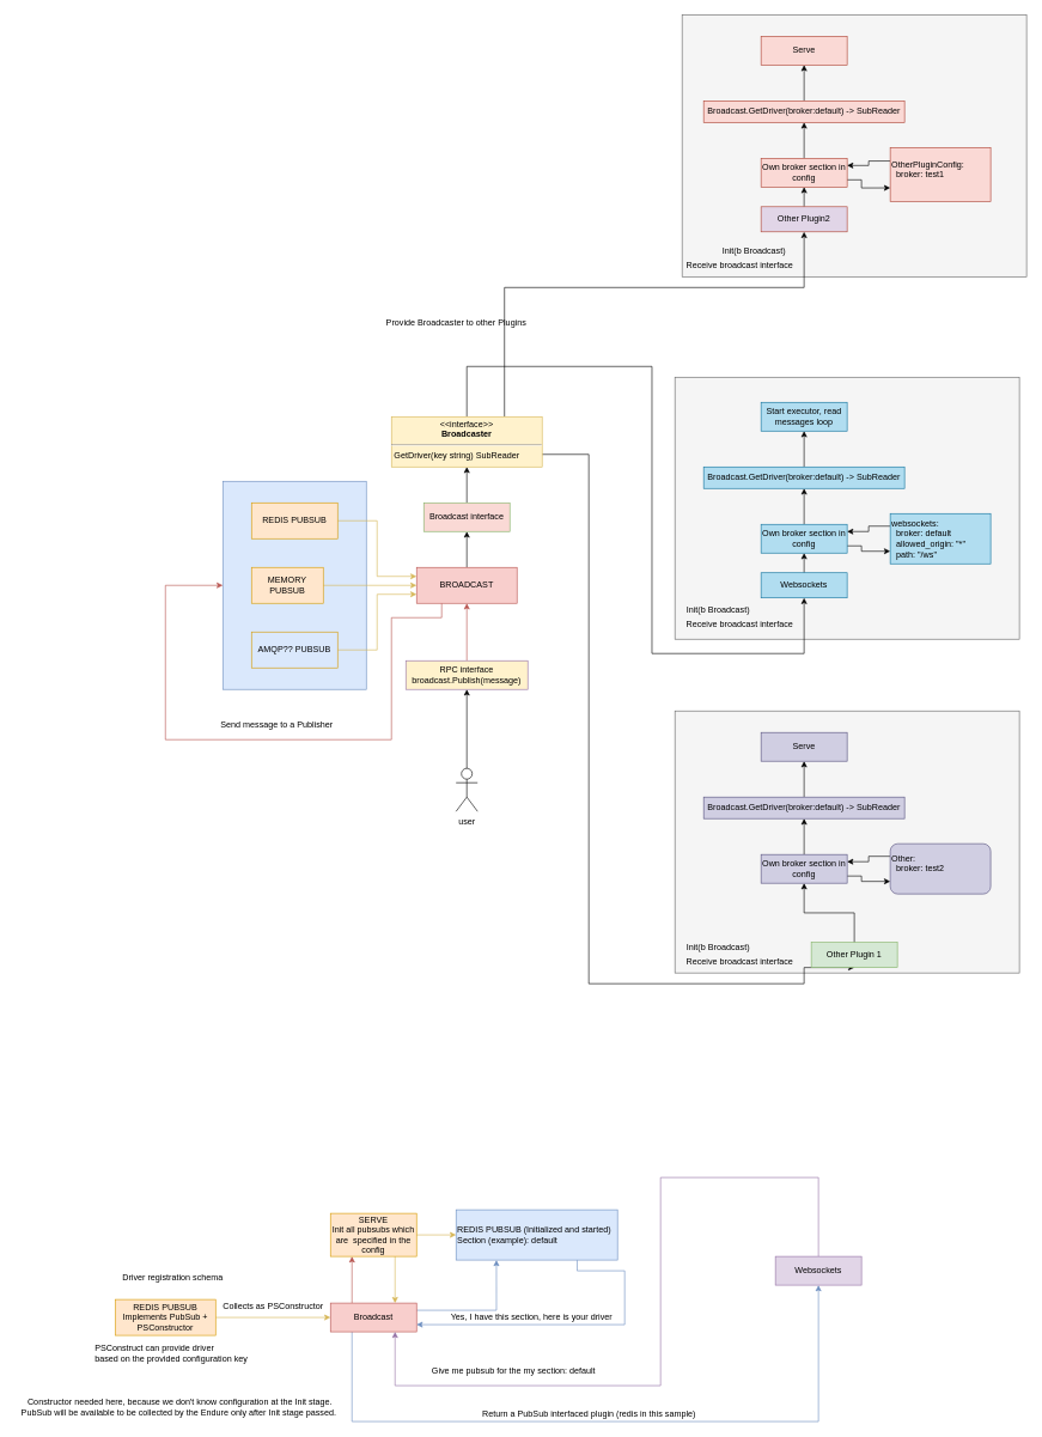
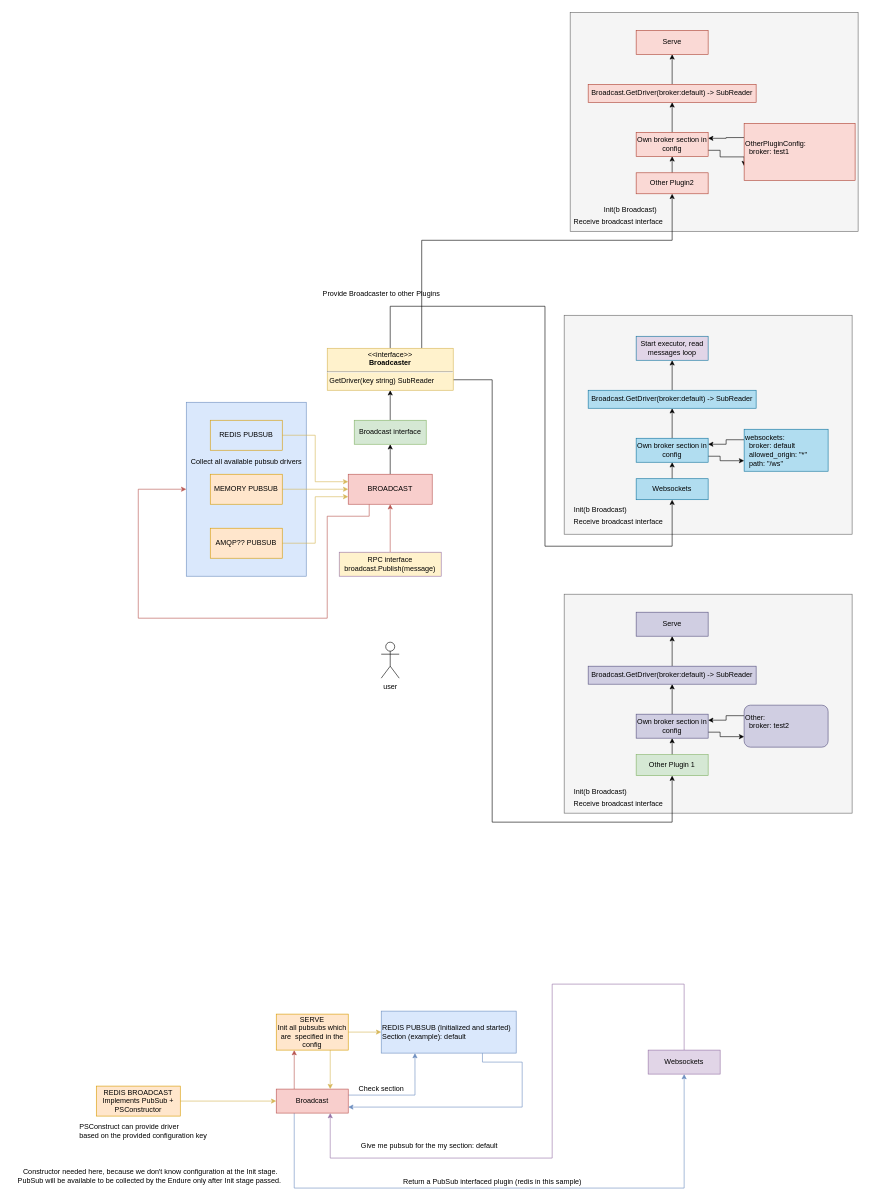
- <mxCell id="54" value="&lt;div&gt;OtherPluginConfig:&lt;/div&gt;&lt;div&gt;&amp;nbsp; broker: test1&lt;/div&gt;&lt;div&gt;&lt;br&gt;&lt;/div&gt;" style="rounded=0;whiteSpace=wrap;html=1;align=left;fillColor=#fad9d5;strokeColor=#ae4132;" parent="1" vertex="1"><mxGeometry x="1240" y="205" width="140" height="75" as="geometry" /></mxCell>
+ <mxCell id="54" value="&lt;div&gt;OtherPluginConfig:&lt;/div&gt;&lt;div&gt;&amp;nbsp; broker: test1&lt;/div&gt;&lt;div&gt;&lt;br&gt;&lt;/div&gt;" style="rounded=0;whiteSpace=wrap;html=1;align=left;fillColor=#fad9d5;strokeColor=#ae4132;" parent="1" vertex="1"><mxGeometry x="1240" y="205" width="185" height="95" as="geometry" /></mxCell>
- <mxCell id="47" value="Other Plugin2" style="rounded=0;whiteSpace=wrap;html=1;fillColor=#e1d5e7;strokeColor=#ae4132;" parent="1" vertex="1"><mxGeometry x="1060" y="287.5" width="120" height="35" as="geometry" /></mxCell>
+ <mxCell id="47" value="Other Plugin2" style="rounded=0;whiteSpace=wrap;html=1;fillColor=#fad9d5;strokeColor=#ae4132;" parent="1" vertex="1"><mxGeometry x="1060" y="287.5" width="120" height="35" as="geometry" /></mxCell>
- <mxCell id="63" value="Provide Broadcaster to other Plugins" style="text;html=1;align=center;verticalAlign=middle;resizable=0;points=[];autosize=1;strokeColor=none;" parent="1" vertex="1"><mxGeometry x="530" y="440" width="210" height="20" as="geometry" /></mxCell>
+ <mxCell id="63" value="Provide Broadcaster to other Plugins" style="text;html=1;align=center;verticalAlign=middle;resizable=0;points=[];autosize=1;strokeColor=none;" parent="1" vertex="1"><mxGeometry x="530" y="480" width="210" height="20" as="geometry" /></mxCell>
- <mxCell id="33" value="Start executor, read messages loop" style="rounded=0;whiteSpace=wrap;html=1;fillColor=#b1ddf0;strokeColor=#10739e;" parent="1" vertex="1"><mxGeometry x="1060" y="560" width="120" height="40" as="geometry" /></mxCell>
+ <mxCell id="33" value="Start executor, read messages loop" style="rounded=0;whiteSpace=wrap;html=1;fillColor=#e1d5e7;strokeColor=#10739e;" parent="1" vertex="1"><mxGeometry x="1060" y="560" width="120" height="40" as="geometry" /></mxCell>
- <mxCell id="17" value="Broadcast interface" style="rounded=0;whiteSpace=wrap;html=1;fillColor=#fad9d5;strokeColor=#82b366;" parent="1" vertex="1"><mxGeometry x="590" y="700" width="120" height="40" as="geometry" /></mxCell>
+ <mxCell id="17" value="Broadcast interface" style="rounded=0;whiteSpace=wrap;html=1;fillColor=#d5e8d4;strokeColor=#82b366;" parent="1" vertex="1"><mxGeometry x="590" y="700" width="120" height="40" as="geometry" /></mxCell>
- <mxCell id="10" value="REDIS PUBSUB" style="rounded=0;whiteSpace=wrap;html=1;fillColor=#ffe6cc;strokeColor=#d79b00;" parent="1" vertex="1"><mxGeometry x="350" y="700" width="120" height="50" as="geometry" /></mxCell>
+ <mxCell id="10" value="REDIS PUBSUB" style="rounded=0;whiteSpace=wrap;html=1;fillColor=#dae8fc;strokeColor=#d79b00;" parent="1" vertex="1"><mxGeometry x="350" y="700" width="120" height="50" as="geometry" /></mxCell>
+ <mxCell id="15" value="Collect all available pubsub drivers" style="text;html=1;align=center;verticalAlign=middle;resizable=0;points=[];autosize=1;strokeColor=none;" parent="1" vertex="1"><mxGeometry x="310" y="760" width="200" height="20" as="geometry" /></mxCell>
- <mxCell id="12" value="MEMORY PUBSUB" style="rounded=0;whiteSpace=wrap;html=1;fillColor=#ffe6cc;strokeColor=#d79b00;" parent="1" vertex="1"><mxGeometry x="350" y="790" width="100" height="50" as="geometry" /></mxCell>
+ <mxCell id="12" value="MEMORY PUBSUB" style="rounded=0;whiteSpace=wrap;html=1;fillColor=#ffe6cc;strokeColor=#d79b00;" parent="1" vertex="1"><mxGeometry x="350" y="790" width="120" height="50" as="geometry" /></mxCell>
- <mxCell id="14" value="AMQP?? PUBSUB" style="rounded=0;whiteSpace=wrap;html=1;fillColor=#dae8fc;strokeColor=#d79b00;" parent="1" vertex="1"><mxGeometry x="350" y="880" width="120" height="50" as="geometry" /></mxCell>
+ <mxCell id="14" value="AMQP?? PUBSUB" style="rounded=0;whiteSpace=wrap;html=1;fillColor=#ffe6cc;strokeColor=#d79b00;" parent="1" vertex="1"><mxGeometry x="350" y="880" width="120" height="50" as="geometry" /></mxCell>
- <mxCell id="60" style="edgeStyle=orthogonalEdgeStyle;rounded=0;orthogonalLoop=1;jettySize=auto;html=1;exitX=0.5;exitY=0;exitDx=0;exitDy=0;exitPerimeter=0;entryX=0.5;entryY=1;entryDx=0;entryDy=0;" parent="1" source="61" target="59" edge="1"><mxGeometry relative="1" as="geometry" /></mxCell>
- <mxCell id="62" value="Send message to a Publisher" style="text;html=1;align=center;verticalAlign=middle;resizable=0;points=[];autosize=1;strokeColor=none;" parent="1" vertex="1"><mxGeometry x="300" y="1000" width="170" height="20" as="geometry" /></mxCell>
- <mxCell id="35" value="Other Plugin 1" style="rounded=0;whiteSpace=wrap;html=1;fillColor=#d5e8d4;strokeColor=#82b366;" parent="1" vertex="1"><mxGeometry x="1130" y="1312.5" width="120" height="35" as="geometry" /></mxCell>
+ <mxCell id="35" value="Other Plugin 1" style="rounded=0;whiteSpace=wrap;html=1;fillColor=#d5e8d4;strokeColor=#82b366;" parent="1" vertex="1"><mxGeometry x="1060" y="1257.5" width="120" height="35" as="geometry" /></mxCell>
- <mxCell id="68" value="Driver registration schema" style="text;html=1;align=center;verticalAlign=middle;resizable=0;points=[];autosize=1;strokeColor=none;" vertex="1" parent="1"><mxGeometry x="160" y="1770" width="160" height="20" as="geometry" /></mxCell>
+ <mxCell id="81" value="Check section" style="text;html=1;align=center;verticalAlign=middle;resizable=0;points=[];autosize=1;strokeColor=none;" vertex="1" parent="1"><mxGeometry x="590" y="1805" width="90" height="20" as="geometry" /></mxCell>
- <mxCell id="71" value="Collects as PSConstructor" style="text;html=1;align=center;verticalAlign=middle;resizable=0;points=[];autosize=1;strokeColor=none;" vertex="1" parent="1"><mxGeometry x="300" y="1810" width="160" height="20" as="geometry" /></mxCell>
- <mxCell id="70" value="REDIS PUBSUB&lt;br&gt;Implements PubSub + PSConstructor" style="rounded=0;whiteSpace=wrap;html=1;fillColor=#ffe6cc;strokeColor=#d79b00;" vertex="1" parent="1"><mxGeometry x="160" y="1810" width="140" height="50" as="geometry" /></mxCell>
+ <mxCell id="70" value="REDIS BROADCAST&lt;br&gt;Implements PubSub + PSConstructor" style="rounded=0;whiteSpace=wrap;html=1;fillColor=#ffe6cc;strokeColor=#d79b00;" vertex="1" parent="1"><mxGeometry x="160" y="1810" width="140" height="50" as="geometry" /></mxCell>
- <mxCell id="82" value="Yes, I have this section, here is your driver" style="text;html=1;align=center;verticalAlign=middle;resizable=0;points=[];autosize=1;strokeColor=none;" vertex="1" parent="1"><mxGeometry x="620" y="1825" width="240" height="20" as="geometry" /></mxCell>
